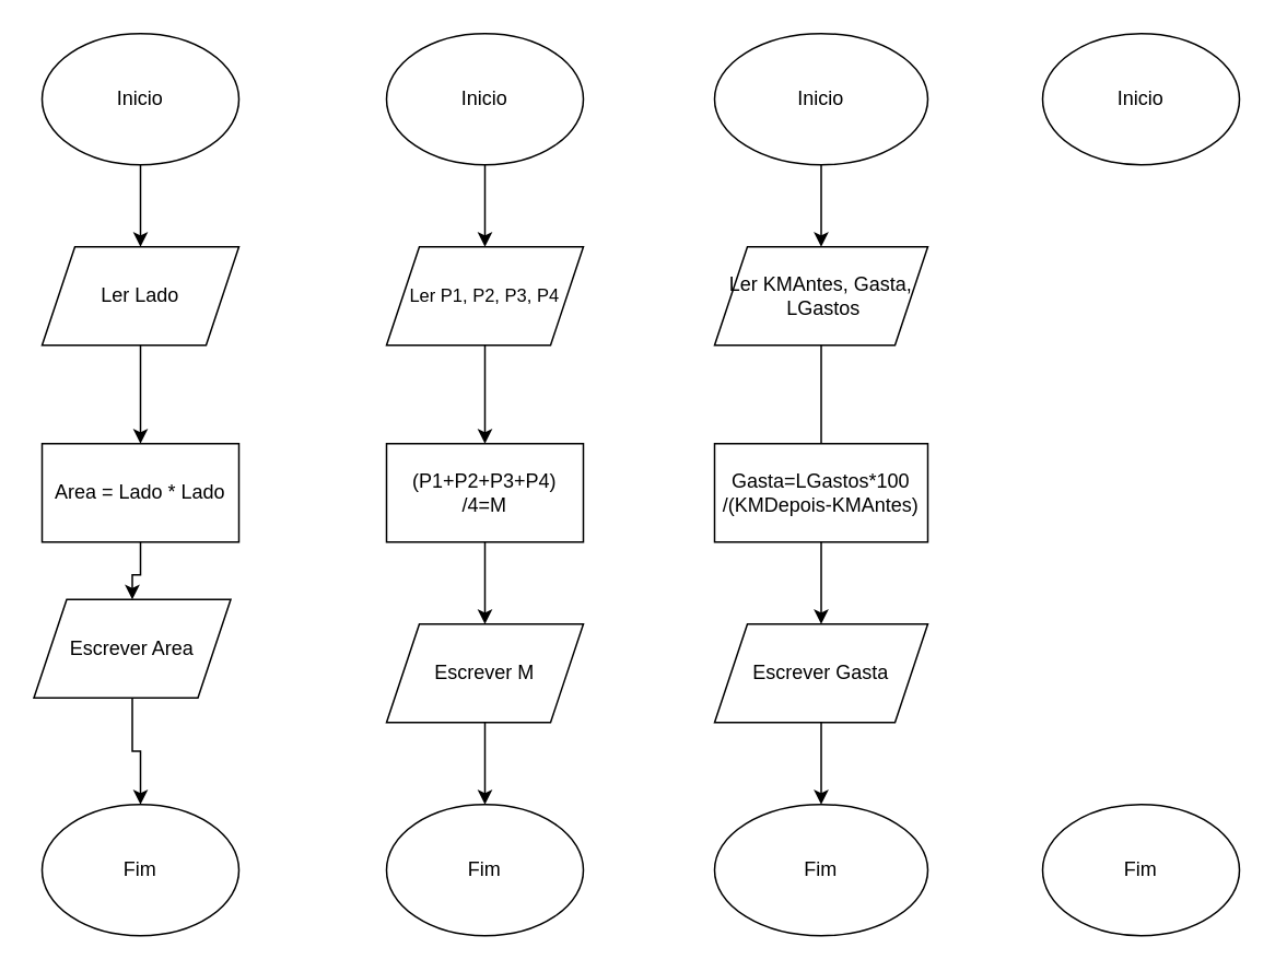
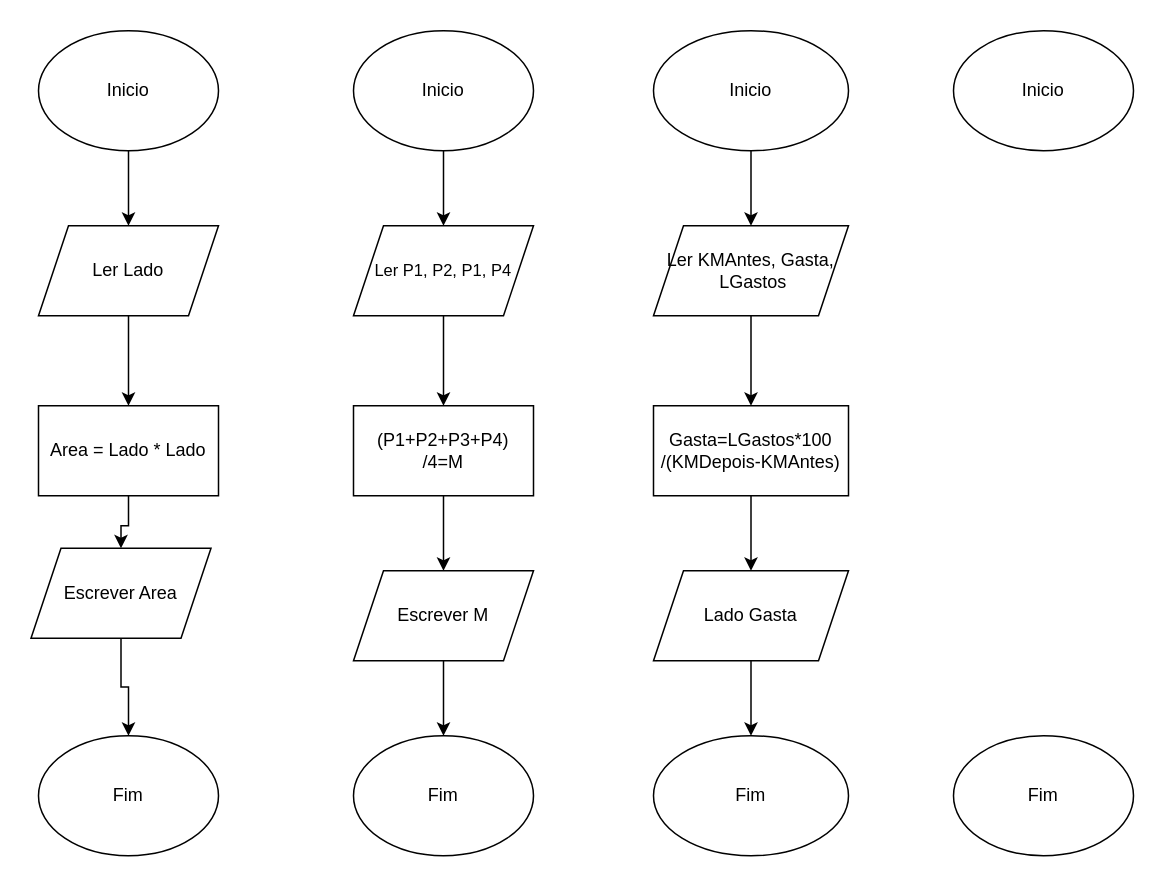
- <mxCell id="17" value="&lt;font style=&quot;font-size: 11px;&quot;&gt;Ler P1, P2, P3, P4&lt;/font&gt;" style="shape=parallelogram;perimeter=parallelogramPerimeter;whiteSpace=wrap;html=1;fixedSize=1;" vertex="1" parent="1"><mxGeometry x="235" y="150" width="120" height="60" as="geometry" /></mxCell>
+ <mxCell id="17" value="&lt;font style=&quot;font-size: 11px;&quot;&gt;Ler P1, P2, P1, P4&lt;/font&gt;" style="shape=parallelogram;perimeter=parallelogramPerimeter;whiteSpace=wrap;html=1;fixedSize=1;" vertex="1" parent="1"><mxGeometry x="235" y="150" width="120" height="60" as="geometry" /></mxCell>
- <mxCell id="25" value="" style="edgeStyle=orthogonalEdgeStyle;rounded=0;orthogonalLoop=1;jettySize=auto;html=1;endArrow=none;" edge="1" parent="1" source="26" target="30"><mxGeometry relative="1" as="geometry" /></mxCell>
+ <mxCell id="25" value="" style="edgeStyle=orthogonalEdgeStyle;rounded=0;orthogonalLoop=1;jettySize=auto;html=1;" edge="1" parent="1" source="26" target="30"><mxGeometry relative="1" as="geometry" /></mxCell>
- <mxCell id="28" value="Escrever Gasta" style="shape=parallelogram;perimeter=parallelogramPerimeter;whiteSpace=wrap;html=1;fixedSize=1;" vertex="1" parent="1"><mxGeometry x="435" y="380" width="130" height="60" as="geometry" /></mxCell>
+ <mxCell id="28" value="Lado Gasta" style="shape=parallelogram;perimeter=parallelogramPerimeter;whiteSpace=wrap;html=1;fixedSize=1;" vertex="1" parent="1"><mxGeometry x="435" y="380" width="130" height="60" as="geometry" /></mxCell>
